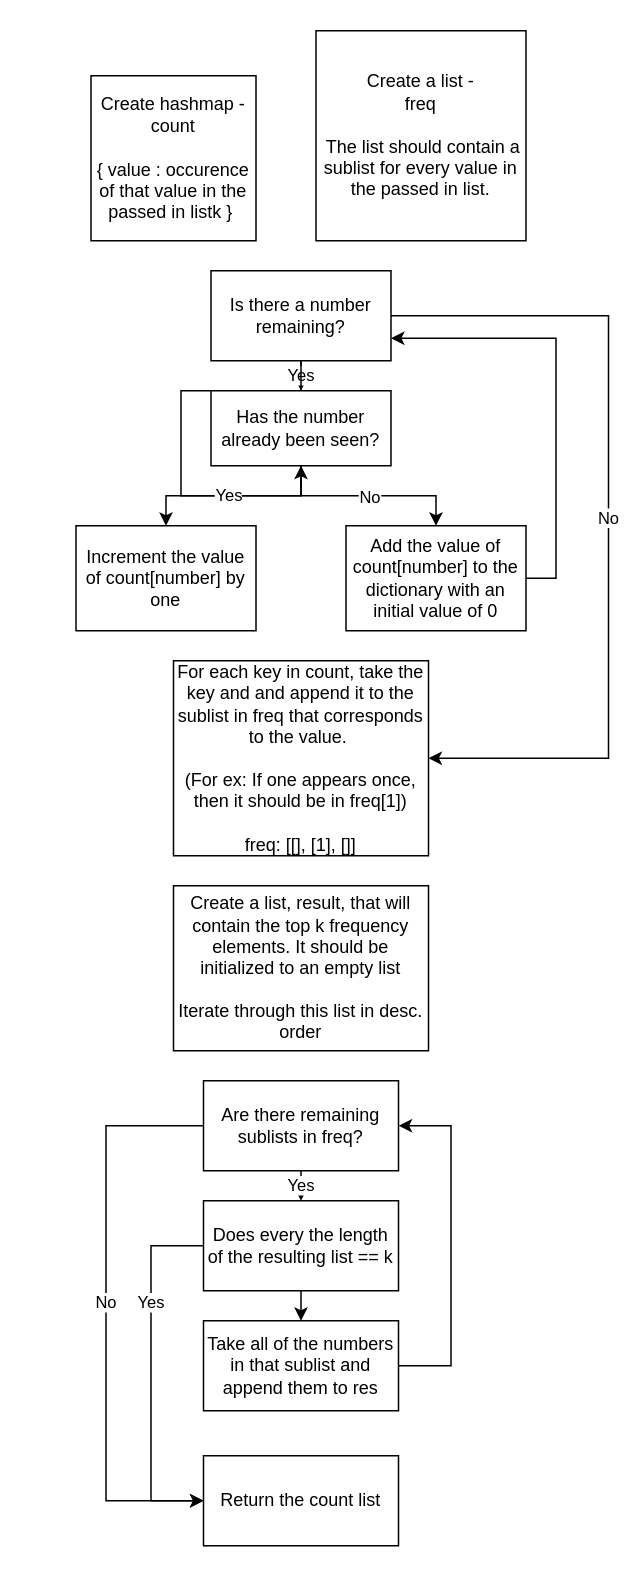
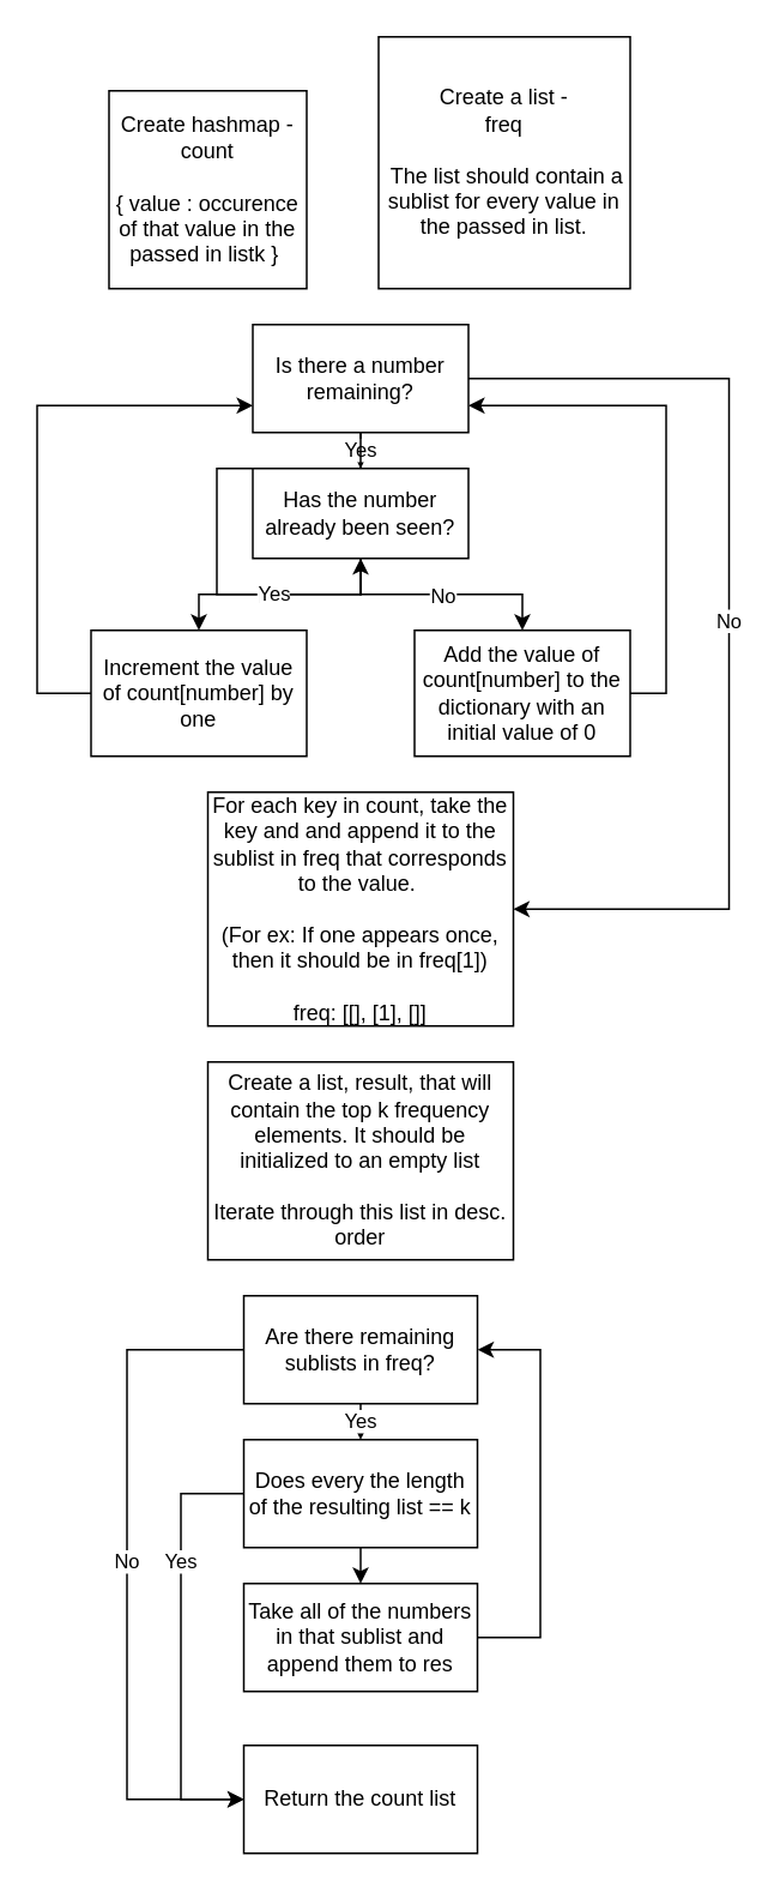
+ <mxCell id="14" style="edgeStyle=orthogonalEdgeStyle;rounded=0;orthogonalLoop=1;jettySize=auto;html=1;entryX=0;entryY=0.75;entryDx=0;entryDy=0;" parent="1" source="15" target="7" edge="1"><mxGeometry relative="1" as="geometry"><Array as="points"><mxPoint x="20" y="385" /><mxPoint x="20" y="225" /></Array></mxGeometry></mxCell>
